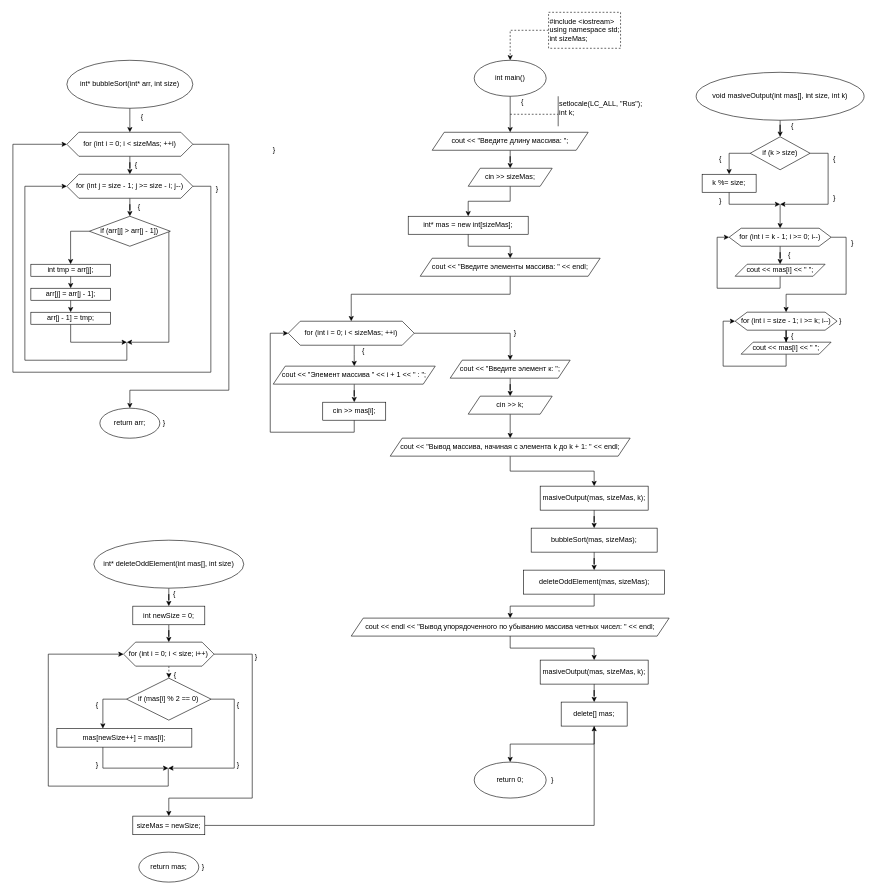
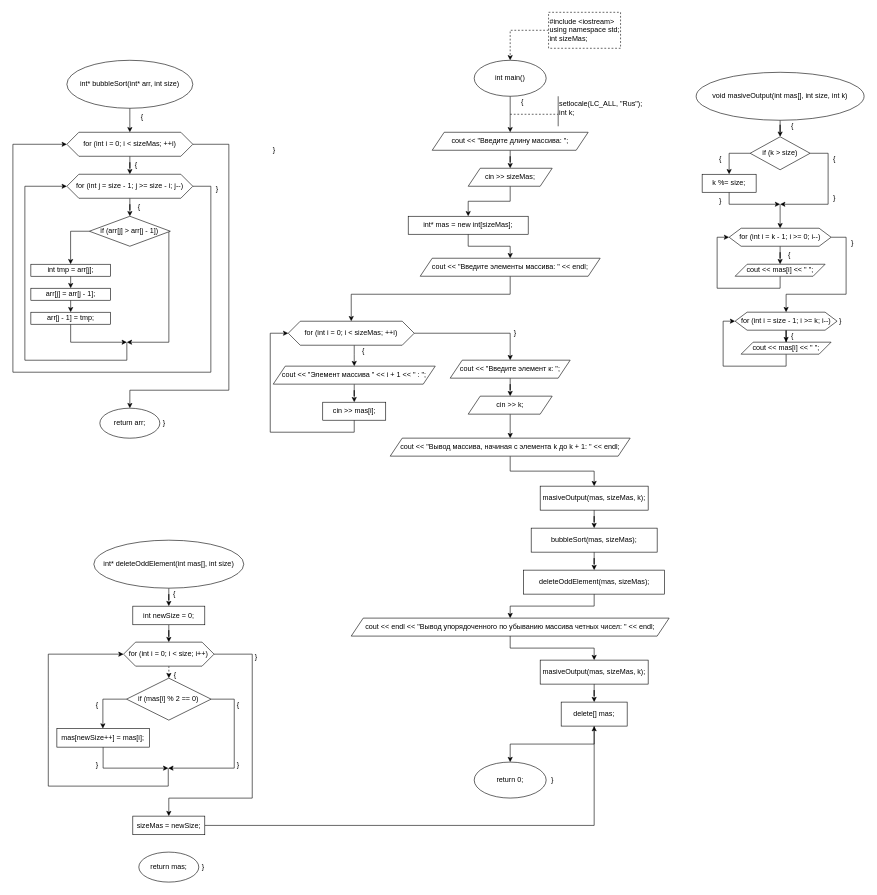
- <mxCell id="105" value="mas[newSize++] = mas[i];" style="rounded=0;whiteSpace=wrap;html=1;" vertex="1" parent="1"><mxGeometry x="94.32" y="1214" width="225" height="31" as="geometry" /></mxCell>
+ <mxCell id="105" value="mas[newSize++] = mas[i];" style="rounded=0;whiteSpace=wrap;html=1;" vertex="1" parent="1"><mxGeometry x="94.32" y="1214" width="154.09" height="31" as="geometry" /></mxCell>
